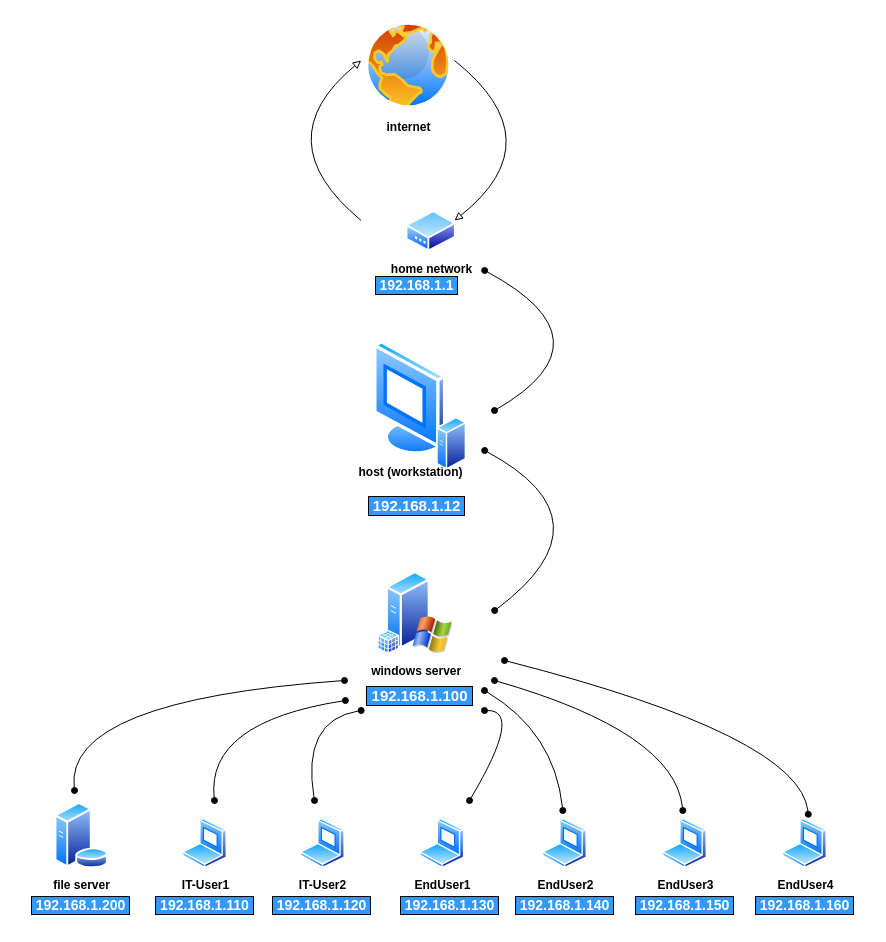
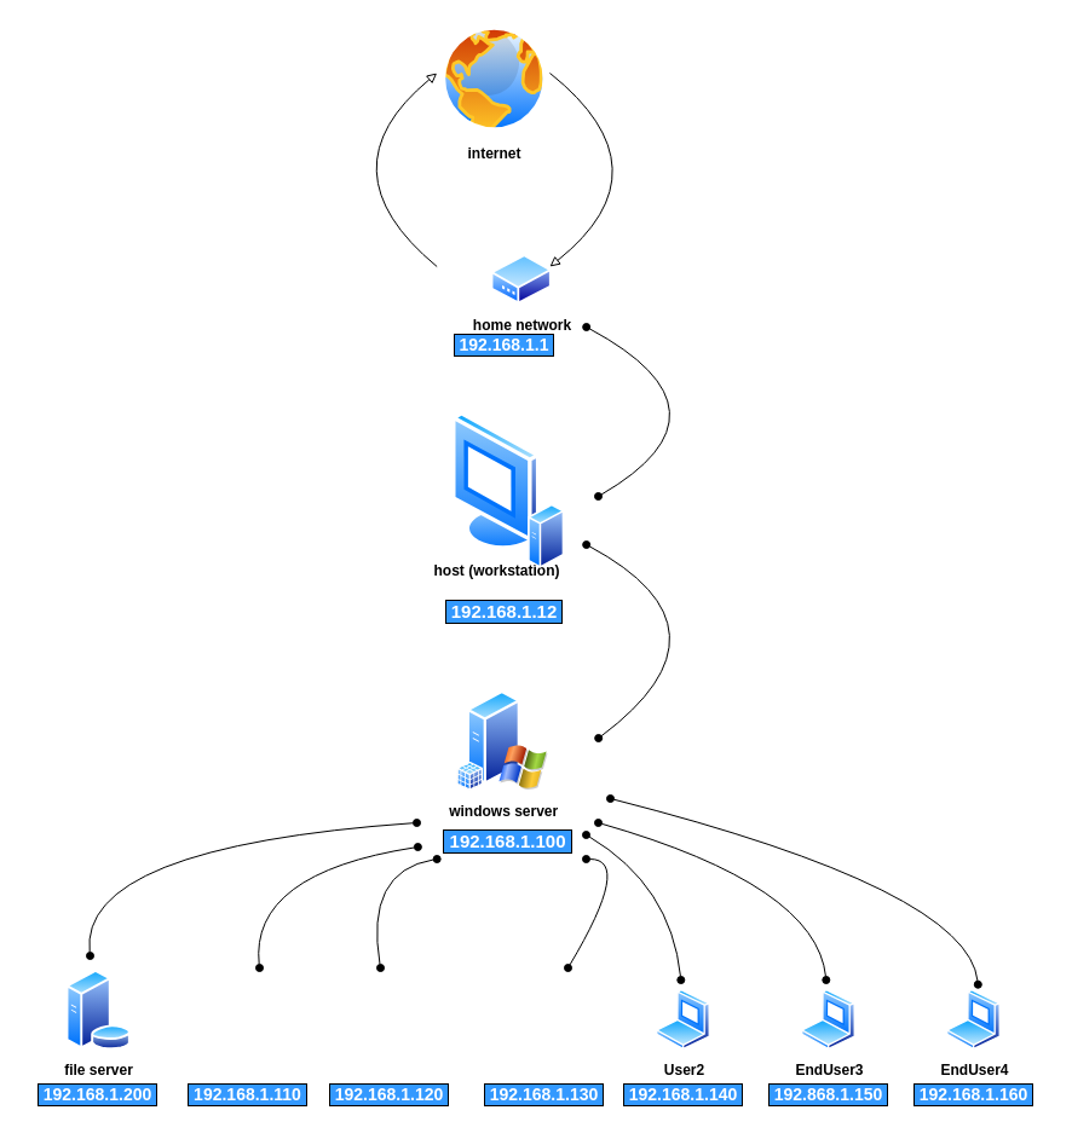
- <mxCell id="2" value="IT-User1" style="image;aspect=fixed;perimeter=ellipsePerimeter;html=1;align=center;shadow=0;dashed=0;spacingTop=3;image=img/lib/active_directory/laptop_client.svg;fontStyle=1" vertex="1" parent="1"><mxGeometry x="182" y="818.12" width="45" height="50" as="geometry" /></mxCell>
- <mxCell id="3" value="IT-User2" style="image;aspect=fixed;perimeter=ellipsePerimeter;html=1;align=center;shadow=0;dashed=0;spacingTop=3;image=img/lib/active_directory/laptop_client.svg;fontStyle=1" vertex="1" parent="1"><mxGeometry x="299.9" y="818.12" width="45" height="50" as="geometry" /></mxCell>
- <mxCell id="4" value="EndUser1" style="image;aspect=fixed;perimeter=ellipsePerimeter;html=1;align=center;shadow=0;dashed=0;spacingTop=3;image=img/lib/active_directory/laptop_client.svg;fontStyle=1" vertex="1" parent="1"><mxGeometry x="419.4" y="818.12" width="45" height="50" as="geometry" /></mxCell>
- <mxCell id="5" value="EndUser2" style="image;aspect=fixed;perimeter=ellipsePerimeter;html=1;align=center;shadow=0;dashed=0;spacingTop=3;image=img/lib/active_directory/laptop_client.svg;fontStyle=1" vertex="1" parent="1"><mxGeometry x="542" y="818.12" width="45" height="50" as="geometry" /></mxCell>
+ <mxCell id="5" value="User2" style="image;aspect=fixed;perimeter=ellipsePerimeter;html=1;align=center;shadow=0;dashed=0;spacingTop=3;image=img/lib/active_directory/laptop_client.svg;fontStyle=1" vertex="1" parent="1"><mxGeometry x="542" y="818.12" width="45" height="50" as="geometry" /></mxCell>
- <mxCell id="21" value="&amp;nbsp;192.168.1.150&amp;nbsp;" style="text;html=1;align=center;verticalAlign=middle;resizable=0;points=[];autosize=1;fontStyle=1;rounded=1;glass=0;shadow=0;labelBackgroundColor=#3399FF;fontColor=#FFFFFF;labelBorderColor=default;fontSize=14;" vertex="1" parent="1"><mxGeometry x="623.57" y="890" width="120" height="30" as="geometry" /></mxCell>
+ <mxCell id="21" value="&amp;nbsp;192.868.1.150&amp;nbsp;" style="text;html=1;align=center;verticalAlign=middle;resizable=0;points=[];autosize=1;fontStyle=1;rounded=1;glass=0;shadow=0;labelBackgroundColor=#3399FF;fontColor=#FFFFFF;labelBorderColor=default;fontSize=14;" vertex="1" parent="1"><mxGeometry x="623.57" y="890" width="120" height="30" as="geometry" /></mxCell>
